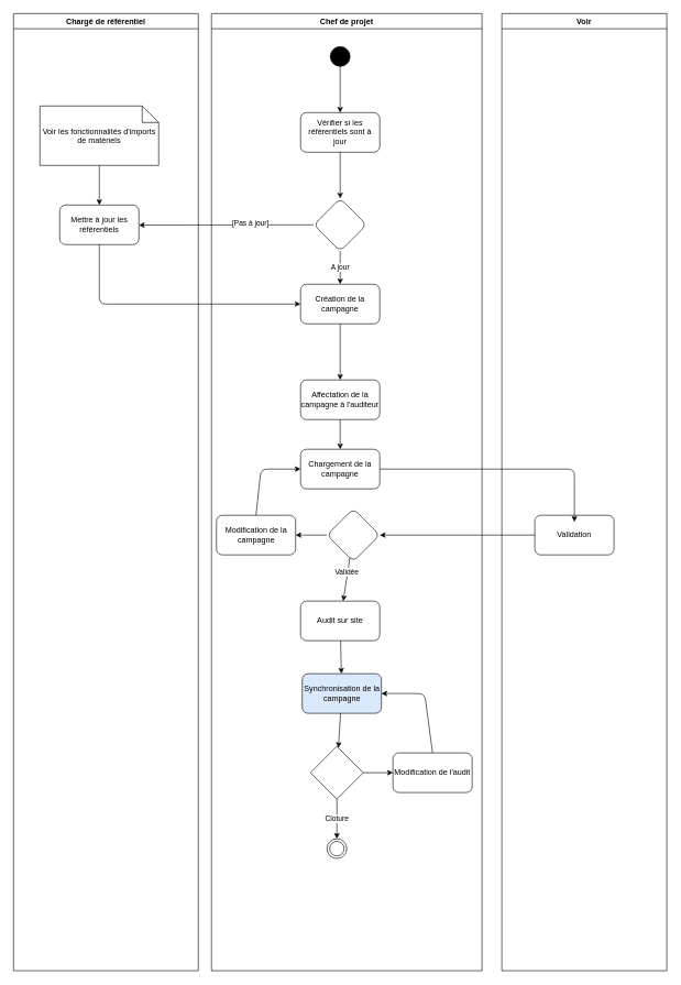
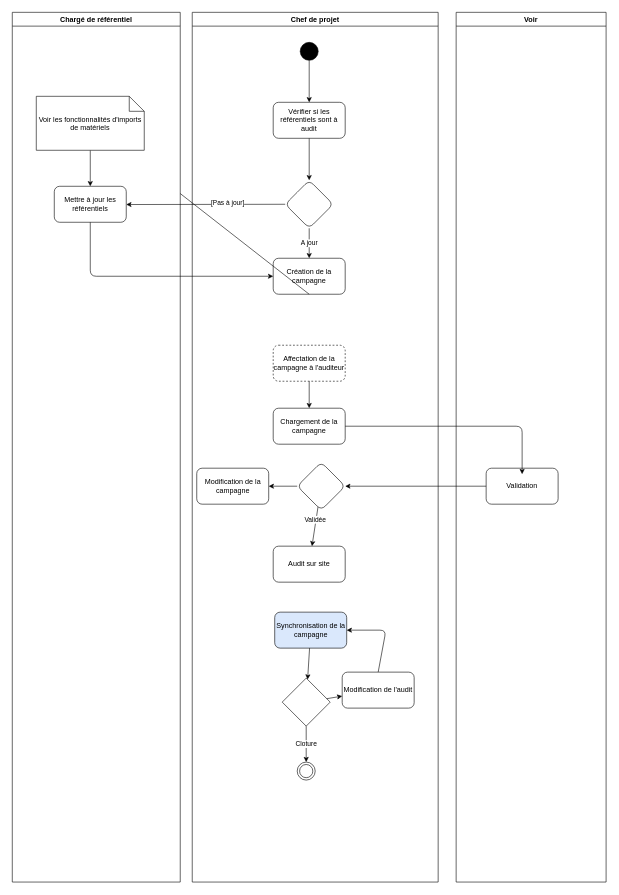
- <mxCell id="4" value="Vérifier si les référentiels sont à jour" style="rounded=1;whiteSpace=wrap;html=1;" vertex="1" parent="2"><mxGeometry x="135" y="150" width="120" height="60" as="geometry" /></mxCell>
+ <mxCell id="4" value="Vérifier si les référentiels sont à audit" style="rounded=1;whiteSpace=wrap;html=1;" vertex="1" parent="2"><mxGeometry x="135" y="150" width="120" height="60" as="geometry" /></mxCell>
- <mxCell id="10" value="" style="edgeStyle=none;html=1;exitX=0.5;exitY=1;exitDx=0;exitDy=0;" edge="1" parent="2" source="6" target="11"><mxGeometry relative="1" as="geometry"><mxPoint x="195" y="510" as="sourcePoint" /></mxGeometry></mxCell>
+ <mxCell id="10" value="" style="edgeStyle=none;html=1;exitX=0.5;exitY=1;exitDx=0;exitDy=0;" edge="1" parent="2" source="6" target="33"><mxGeometry relative="1" as="geometry"><mxPoint x="195" y="510" as="sourcePoint" /></mxGeometry></mxCell>
- <mxCell id="11" value="Affectation de la campagne à l'auditeur" style="rounded=1;whiteSpace=wrap;html=1;" vertex="1" parent="2"><mxGeometry x="135" y="555" width="120" height="60" as="geometry" /></mxCell>
+ <mxCell id="11" value="Affectation de la campagne à l'auditeur" style="rounded=1;whiteSpace=wrap;html=1;dashed=1;" vertex="1" parent="2"><mxGeometry x="135" y="555" width="120" height="60" as="geometry" /></mxCell>
- <mxCell id="29" style="edgeStyle=none;html=1;exitX=0.5;exitY=0;exitDx=0;exitDy=0;entryX=0;entryY=0.5;entryDx=0;entryDy=0;" edge="1" parent="2" source="27" target="12"><mxGeometry relative="1" as="geometry"><mxPoint x="74.579" y="660" as="targetPoint" /><Array as="points"><mxPoint x="75" y="690" /></Array></mxGeometry></mxCell>
- <mxCell id="16" value="" style="edgeStyle=none;html=1;" edge="1" parent="2" source="14" target="15"><mxGeometry relative="1" as="geometry" /></mxCell>
- <mxCell id="20" value="Modification de l'audit" style="rounded=1;whiteSpace=wrap;html=1;" vertex="1" parent="2"><mxGeometry x="275" y="1120" width="120" height="60" as="geometry" /></mxCell>
+ <mxCell id="20" value="Modification de l'audit" style="rounded=1;whiteSpace=wrap;html=1;" vertex="1" parent="2"><mxGeometry x="250" y="1100" width="120" height="60" as="geometry" /></mxCell>
